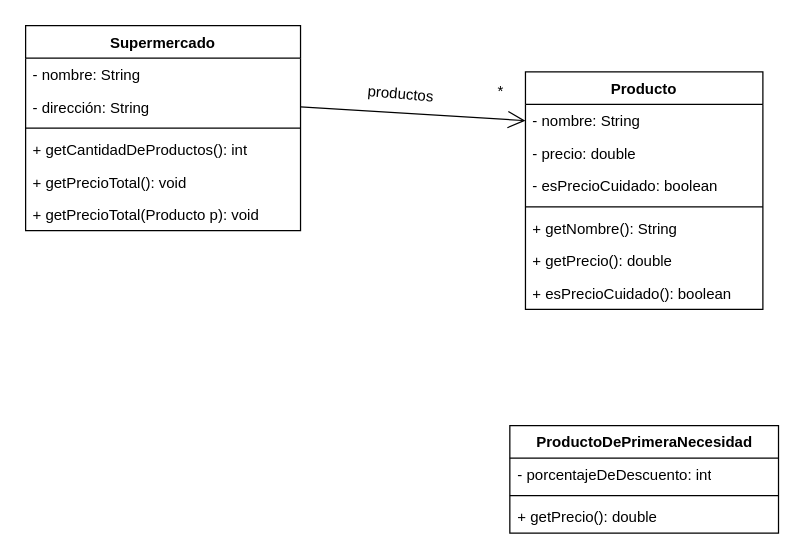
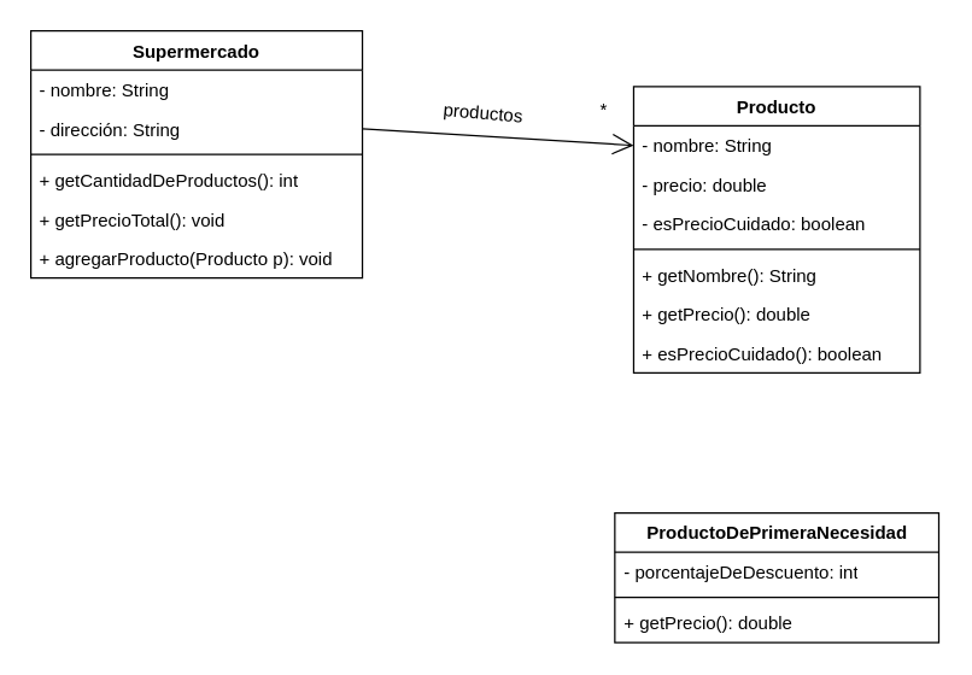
- <mxCell id="8" value="+ getPrecioTotal(Producto p): void" style="text;strokeColor=none;fillColor=none;align=left;verticalAlign=top;spacingLeft=4;spacingRight=4;overflow=hidden;rotatable=0;points=[[0,0.5],[1,0.5]];portConstraint=eastwest;whiteSpace=wrap;html=1;" vertex="1" parent="2"><mxGeometry y="138" width="220" height="26" as="geometry" /></mxCell>
+ <mxCell id="8" value="+ agregarProducto(Producto p): void" style="text;strokeColor=none;fillColor=none;align=left;verticalAlign=top;spacingLeft=4;spacingRight=4;overflow=hidden;rotatable=0;points=[[0,0.5],[1,0.5]];portConstraint=eastwest;whiteSpace=wrap;html=1;" vertex="1" parent="2"><mxGeometry y="138" width="220" height="26" as="geometry" /></mxCell>
